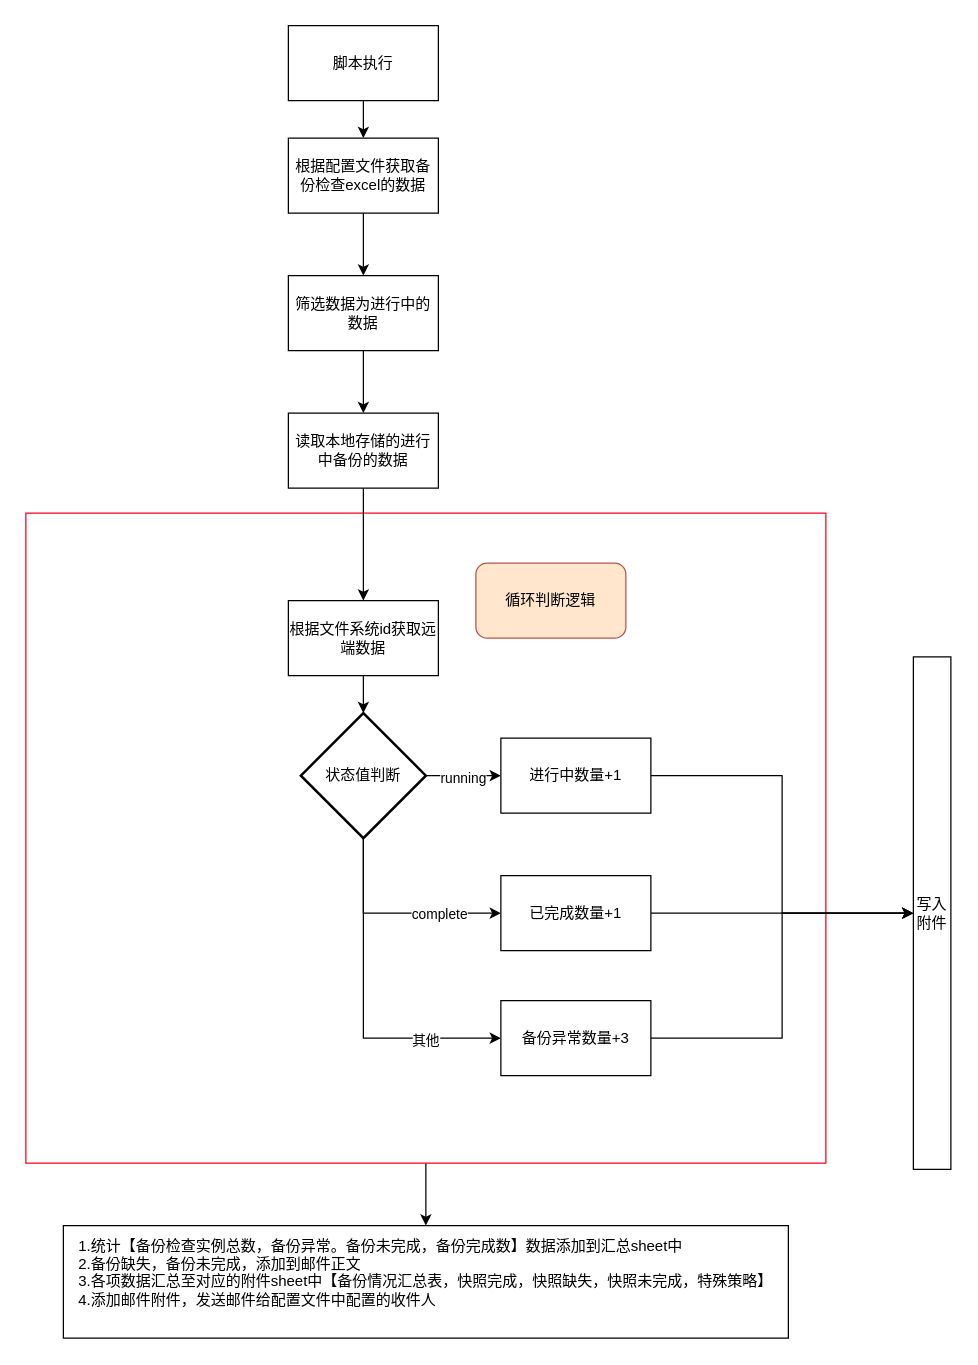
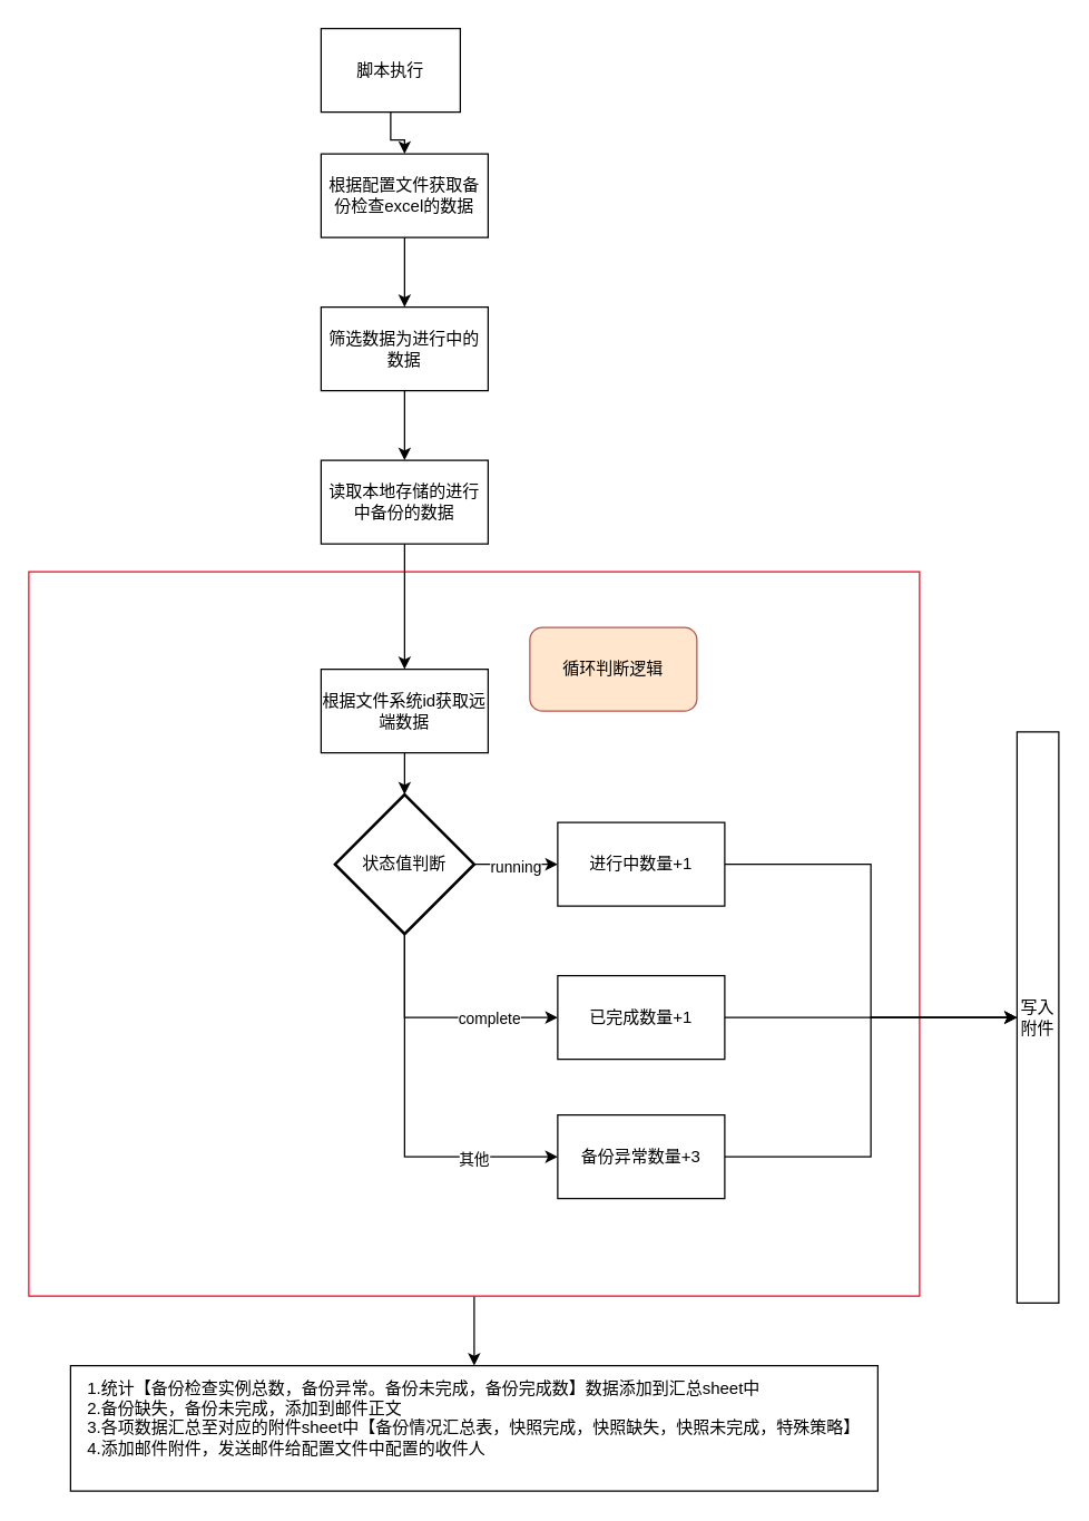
- <mxCell id="5" value="脚本执行" style="rounded=0;whiteSpace=wrap;html=1;" vertex="1" parent="1"><mxGeometry x="230" y="20" width="120" height="60" as="geometry" /></mxCell>
+ <mxCell id="5" value="脚本执行" style="rounded=0;whiteSpace=wrap;html=1;" vertex="1" parent="1"><mxGeometry x="230" y="20" width="100" height="60" as="geometry" /></mxCell>
